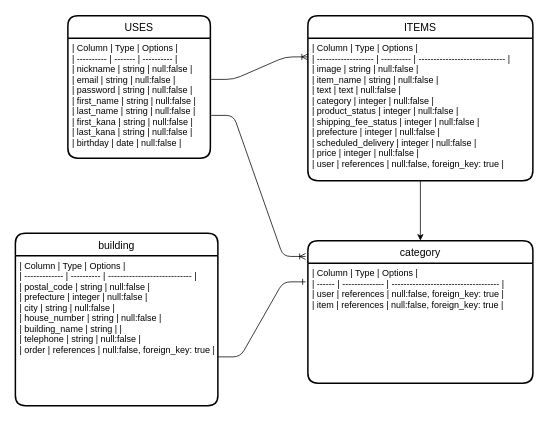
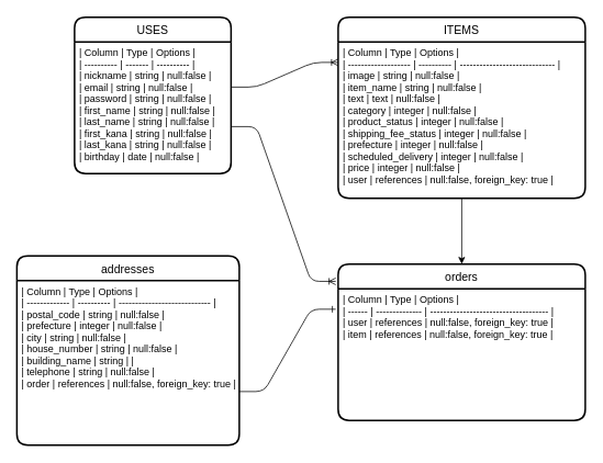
- <mxCell id="6" value="building" style="swimlane;childLayout=stackLayout;horizontal=1;startSize=30;horizontalStack=0;rounded=1;fontSize=14;fontStyle=0;strokeWidth=2;resizeParent=0;resizeLast=1;shadow=0;dashed=0;align=center;" vertex="1" parent="1"><mxGeometry x="20" y="310" width="270" height="230" as="geometry" /></mxCell>
+ <mxCell id="6" value="addresses" style="swimlane;childLayout=stackLayout;horizontal=1;startSize=30;horizontalStack=0;rounded=1;fontSize=14;fontStyle=0;strokeWidth=2;resizeParent=0;resizeLast=1;shadow=0;dashed=0;align=center;" vertex="1" parent="1"><mxGeometry x="20" y="310" width="270" height="230" as="geometry" /></mxCell>
- <mxCell id="2" value="category" style="swimlane;childLayout=stackLayout;horizontal=1;startSize=30;horizontalStack=0;rounded=1;fontSize=14;fontStyle=0;strokeWidth=2;resizeParent=0;resizeLast=1;shadow=0;dashed=0;align=center;" vertex="1" parent="1"><mxGeometry x="410" y="320" width="300" height="190" as="geometry" /></mxCell>
+ <mxCell id="2" value="orders" style="swimlane;childLayout=stackLayout;horizontal=1;startSize=30;horizontalStack=0;rounded=1;fontSize=14;fontStyle=0;strokeWidth=2;resizeParent=0;resizeLast=1;shadow=0;dashed=0;align=center;" vertex="1" parent="1"><mxGeometry x="410" y="320" width="300" height="190" as="geometry" /></mxCell>
